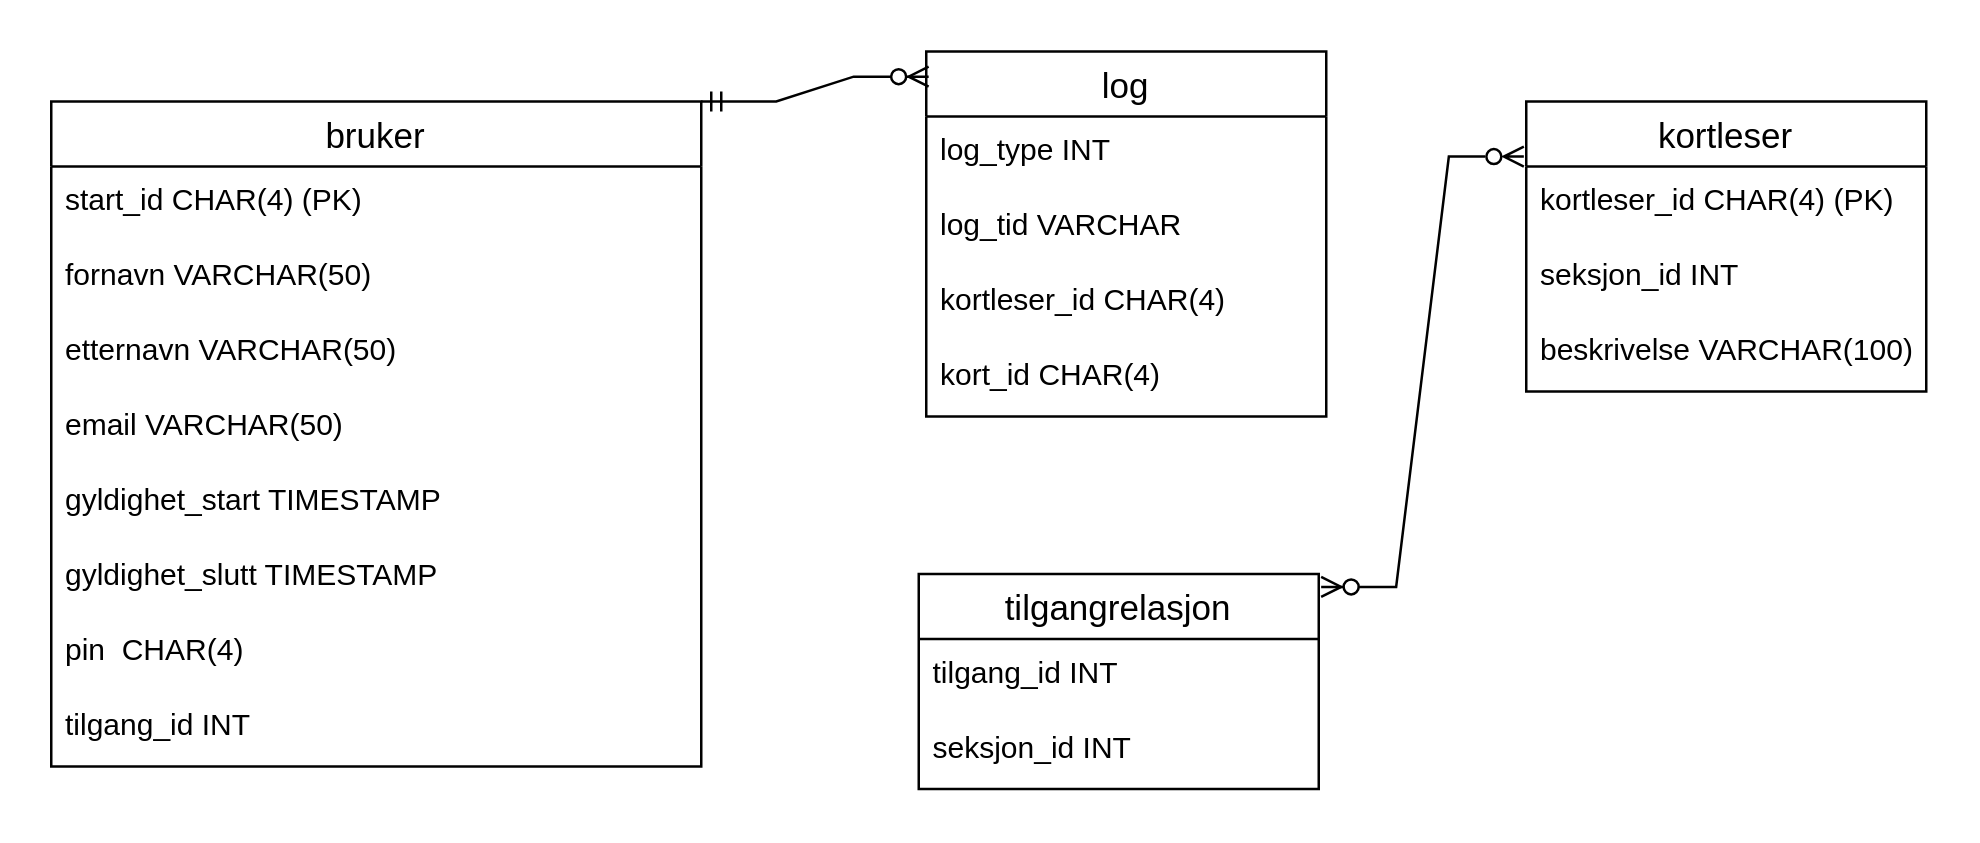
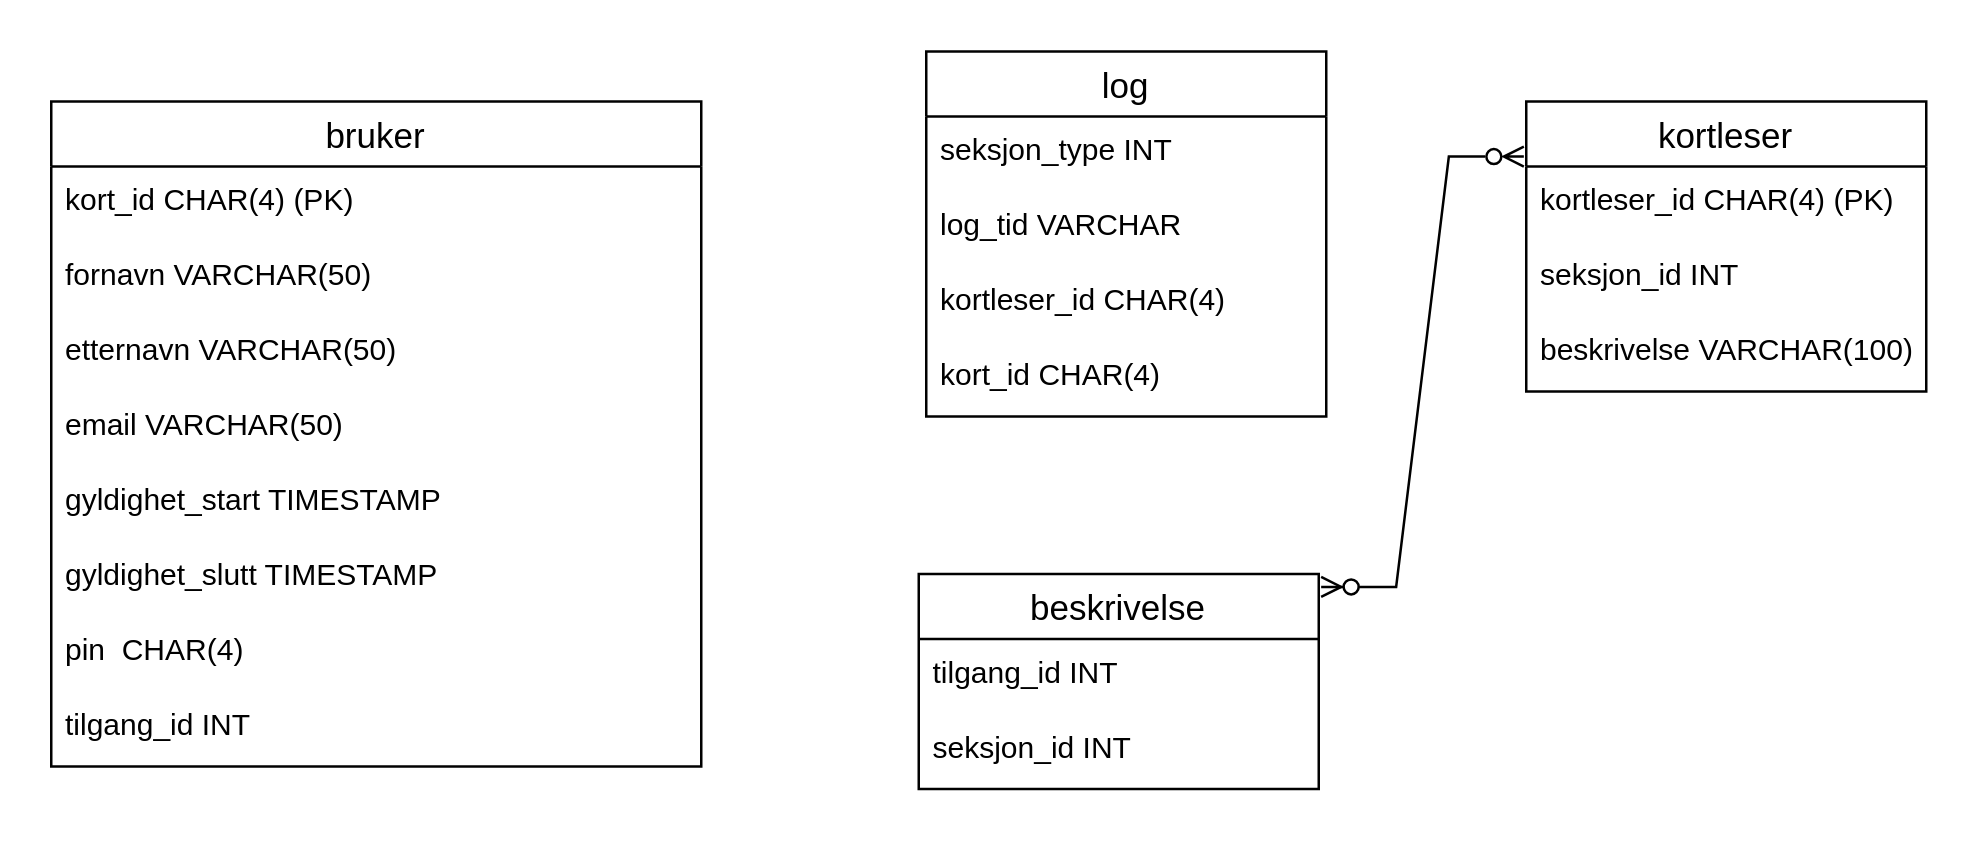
- <mxCell id="24" value="" style="edgeStyle=entityRelationEdgeStyle;fontSize=12;html=1;endArrow=ERzeroToMany;startArrow=ERmandOne;rounded=0;exitX=1;exitY=0;exitDx=0;exitDy=0;entryX=0.006;entryY=0.069;entryDx=0;entryDy=0;entryPerimeter=0;" parent="1" source="2" target="11" edge="1"><mxGeometry width="100" height="100" relative="1" as="geometry"><mxPoint x="350" y="220" as="sourcePoint" /><mxPoint x="291" y="413" as="targetPoint" /></mxGeometry></mxCell>
- <mxCell id="12" value="log_type INT" style="text;strokeColor=none;fillColor=none;spacingLeft=4;spacingRight=4;overflow=hidden;rotatable=0;points=[[0,0.5],[1,0.5]];portConstraint=eastwest;fontSize=12;whiteSpace=wrap;html=1;" parent="11" vertex="1"><mxGeometry y="26" width="160" height="30" as="geometry" /></mxCell>
+ <mxCell id="12" value="seksjon_type INT" style="text;strokeColor=none;fillColor=none;spacingLeft=4;spacingRight=4;overflow=hidden;rotatable=0;points=[[0,0.5],[1,0.5]];portConstraint=eastwest;fontSize=12;whiteSpace=wrap;html=1;" parent="11" vertex="1"><mxGeometry y="26" width="160" height="30" as="geometry" /></mxCell>
- <mxCell id="3" value="start_id CHAR(4) (PK)" style="text;strokeColor=none;fillColor=none;spacingLeft=4;spacingRight=4;overflow=hidden;rotatable=0;points=[[0,0.5],[1,0.5]];portConstraint=eastwest;fontSize=12;whiteSpace=wrap;html=1;" parent="2" vertex="1"><mxGeometry y="26" width="260" height="30" as="geometry" /></mxCell>
+ <mxCell id="3" value="kort_id CHAR(4) (PK)" style="text;strokeColor=none;fillColor=none;spacingLeft=4;spacingRight=4;overflow=hidden;rotatable=0;points=[[0,0.5],[1,0.5]];portConstraint=eastwest;fontSize=12;whiteSpace=wrap;html=1;" parent="2" vertex="1"><mxGeometry y="26" width="260" height="30" as="geometry" /></mxCell>
- <mxCell id="16" value="tilgangrelasjon" style="swimlane;fontStyle=0;childLayout=stackLayout;horizontal=1;startSize=26;horizontalStack=0;resizeParent=1;resizeParentMax=0;resizeLast=0;collapsible=1;marginBottom=0;align=center;fontSize=14;rounded=0;" parent="1" vertex="1"><mxGeometry x="367" y="229" width="160" height="86" as="geometry" /></mxCell>
+ <mxCell id="16" value="beskrivelse" style="swimlane;fontStyle=0;childLayout=stackLayout;horizontal=1;startSize=26;horizontalStack=0;resizeParent=1;resizeParentMax=0;resizeLast=0;collapsible=1;marginBottom=0;align=center;fontSize=14;rounded=0;" parent="1" vertex="1"><mxGeometry x="367" y="229" width="160" height="86" as="geometry" /></mxCell>
